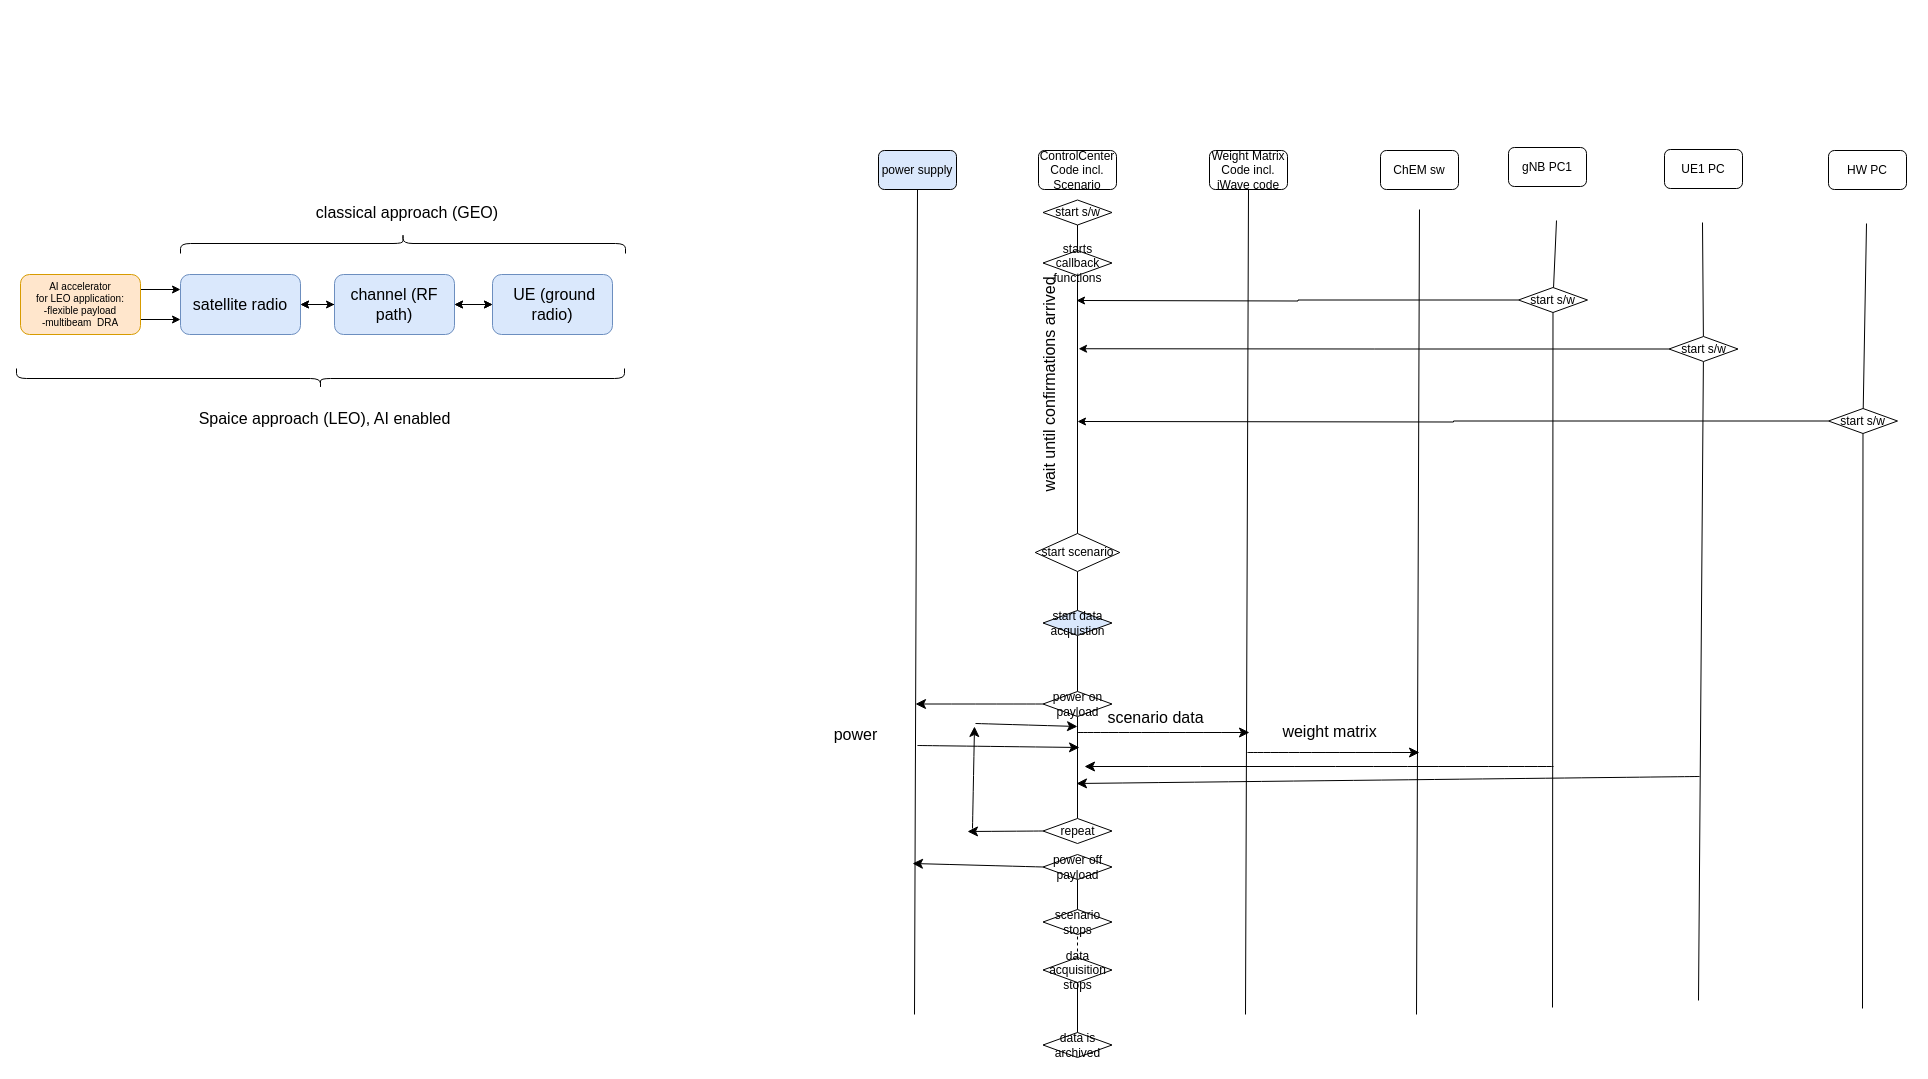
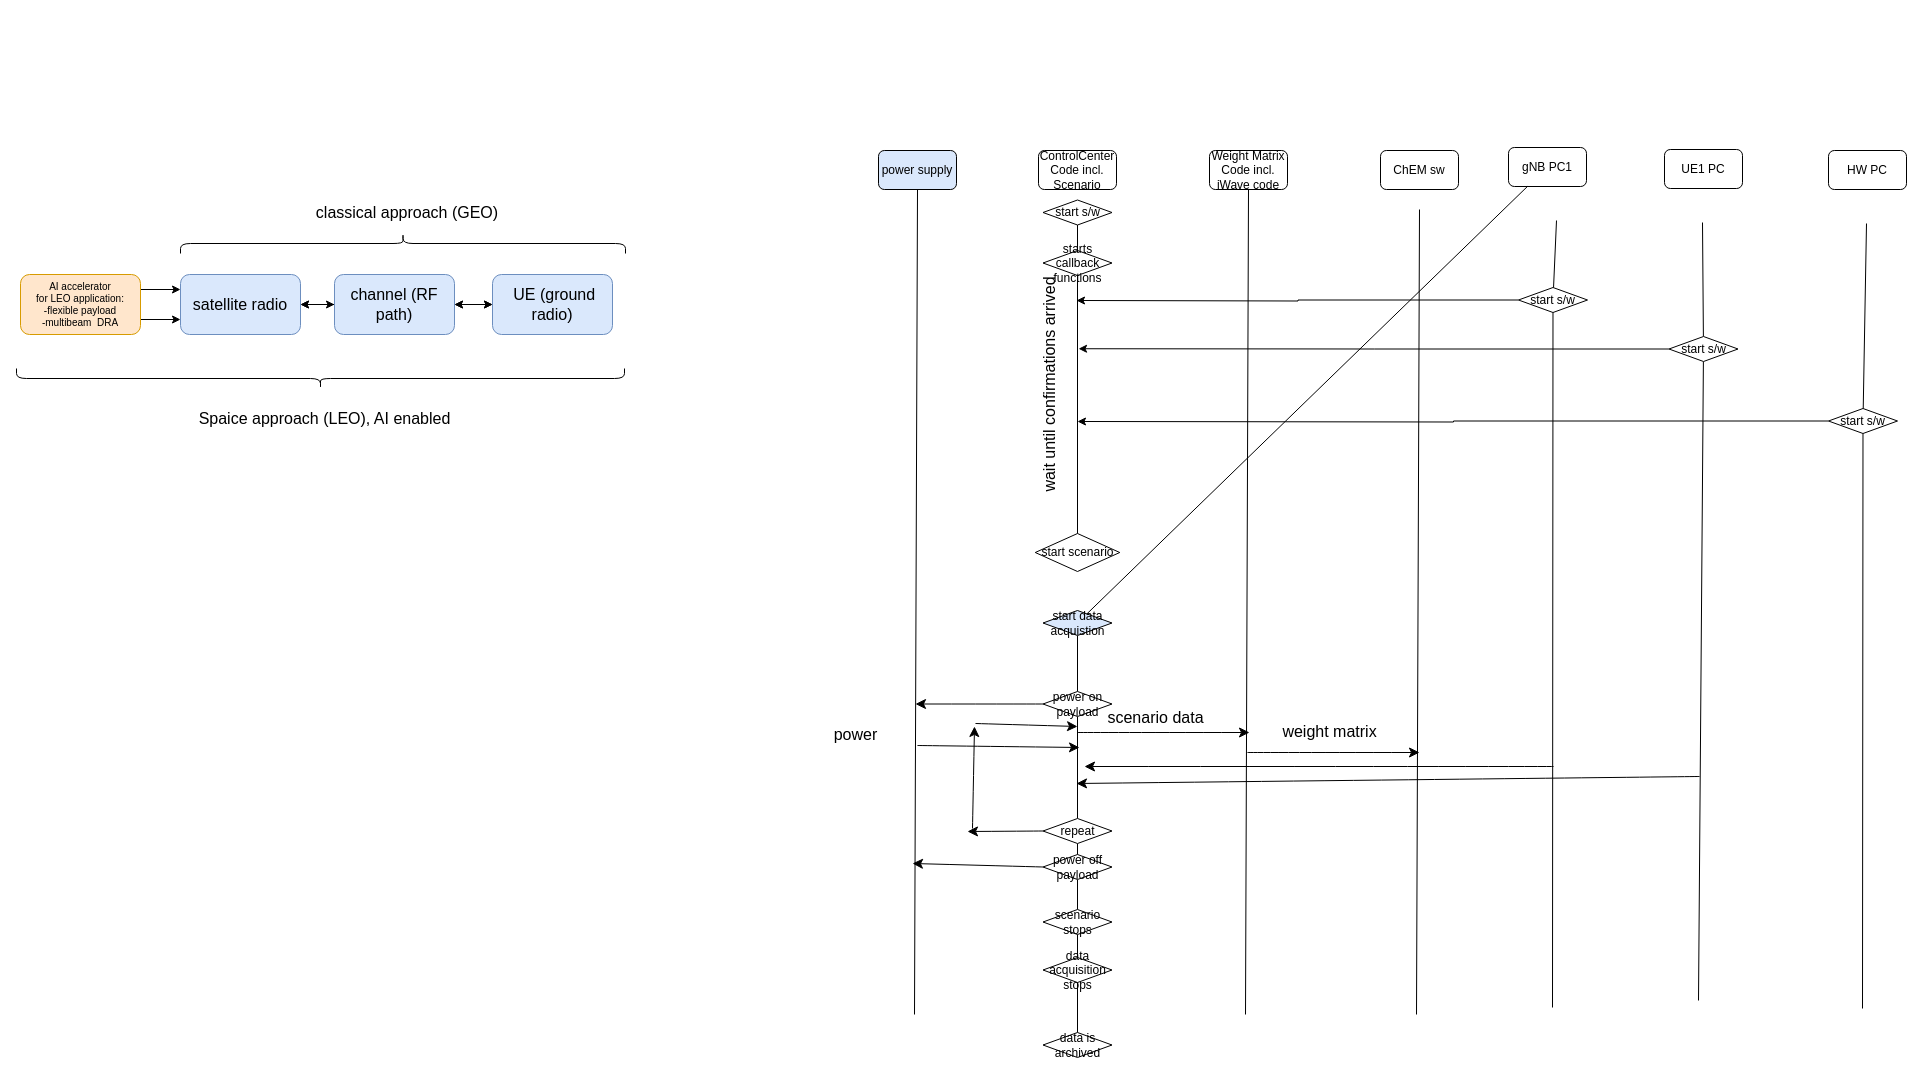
- <mxCell id="25" value="" style="endArrow=none;html=1;rounded=0;" parent="1" source="38" target="26" edge="1"><mxGeometry width="50" height="50" relative="1" as="geometry"><mxPoint x="1072" y="731" as="sourcePoint" /><mxPoint x="1076" y="220" as="targetPoint" /></mxGeometry></mxCell>
+ <mxCell id="25" value="" style="endArrow=none;html=1;rounded=0;" parent="1" source="38" target="20" edge="1"><mxGeometry width="50" height="50" relative="1" as="geometry"><mxPoint x="1072" y="731" as="sourcePoint" /><mxPoint x="1076" y="220" as="targetPoint" /></mxGeometry></mxCell>
+ <mxCell id="62" value="" style="endArrow=none;html=1;rounded=0;" edge="1" parent="1" source="41" target="64"><mxGeometry width="50" height="50" relative="1" as="geometry"><mxPoint x="1077" y="854" as="sourcePoint" /><mxPoint x="1077" y="716" as="targetPoint" /></mxGeometry></mxCell>
- <mxCell id="47" value="" style="endArrow=none;html=1;rounded=0;dashed=1;" parent="1" source="46" target="48" edge="1"><mxGeometry width="50" height="50" relative="1" as="geometry"><mxPoint x="1079" y="993" as="sourcePoint" /><mxPoint x="1077" y="845" as="targetPoint" /></mxGeometry></mxCell>
+ <mxCell id="47" value="" style="endArrow=none;html=1;rounded=0;" parent="1" source="46" target="48" edge="1"><mxGeometry width="50" height="50" relative="1" as="geometry"><mxPoint x="1079" y="993" as="sourcePoint" /><mxPoint x="1077" y="845" as="targetPoint" /></mxGeometry></mxCell>
